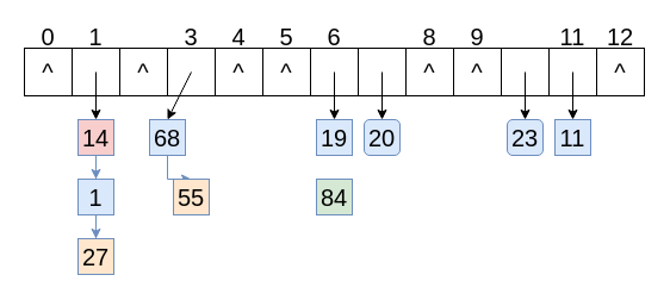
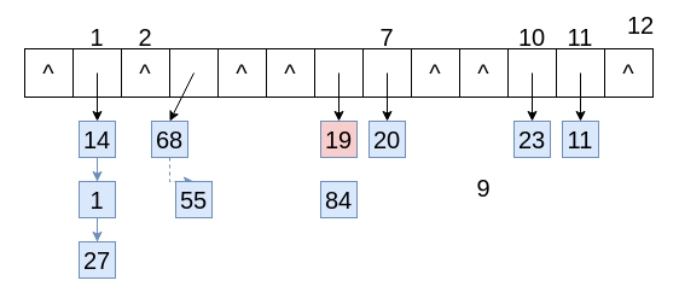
- <mxCell id="12" value="0" style="text;html=1;strokeColor=none;fillColor=none;align=center;verticalAlign=middle;whiteSpace=wrap;rounded=0;fontSize=20;" vertex="1" parent="1"><mxGeometry x="20" y="20" width="40" height="20" as="geometry" /></mxCell>
+ <mxCell id="14" value="2" style="text;html=1;strokeColor=none;fillColor=none;align=center;verticalAlign=middle;whiteSpace=wrap;rounded=0;fontSize=20;" vertex="1" parent="1"><mxGeometry x="100" y="20" width="40" height="20" as="geometry" /></mxCell>
- <mxCell id="15" value="3" style="text;html=1;strokeColor=none;fillColor=none;align=center;verticalAlign=middle;whiteSpace=wrap;rounded=0;fontSize=20;" vertex="1" parent="1"><mxGeometry x="140" y="20" width="40" height="20" as="geometry" /></mxCell>
- <mxCell id="16" value="4" style="text;html=1;strokeColor=none;fillColor=none;align=center;verticalAlign=middle;whiteSpace=wrap;rounded=0;fontSize=20;" vertex="1" parent="1"><mxGeometry x="180" y="20" width="40" height="20" as="geometry" /></mxCell>
- <mxCell id="17" value="5" style="text;html=1;strokeColor=none;fillColor=none;align=center;verticalAlign=middle;whiteSpace=wrap;rounded=0;fontSize=20;" vertex="1" parent="1"><mxGeometry x="220" y="20" width="40" height="20" as="geometry" /></mxCell>
- <mxCell id="18" value="6" style="text;html=1;strokeColor=none;fillColor=none;align=center;verticalAlign=middle;whiteSpace=wrap;rounded=0;fontSize=20;" vertex="1" parent="1"><mxGeometry x="260" y="20" width="40" height="20" as="geometry" /></mxCell>
+ <mxCell id="19" value="7" style="text;html=1;strokeColor=none;fillColor=none;align=center;verticalAlign=middle;whiteSpace=wrap;rounded=0;fontSize=20;" vertex="1" parent="1"><mxGeometry x="300" y="20" width="40" height="20" as="geometry" /></mxCell>
- <mxCell id="20" value="8" style="text;html=1;strokeColor=none;fillColor=none;align=center;verticalAlign=middle;whiteSpace=wrap;rounded=0;fontSize=20;" vertex="1" parent="1"><mxGeometry x="340" y="20" width="40" height="20" as="geometry" /></mxCell>
- <mxCell id="21" value="9" style="text;html=1;strokeColor=none;fillColor=none;align=center;verticalAlign=middle;whiteSpace=wrap;rounded=0;fontSize=20;" vertex="1" parent="1"><mxGeometry x="380" y="20" width="40" height="20" as="geometry" /></mxCell>
+ <mxCell id="21" value="9" style="text;html=1;strokeColor=none;fillColor=none;align=center;verticalAlign=middle;whiteSpace=wrap;rounded=0;fontSize=20;" vertex="1" parent="1"><mxGeometry x="380" y="145" width="40" height="20" as="geometry" /></mxCell>
+ <mxCell id="22" value="10" style="text;html=1;strokeColor=none;fillColor=none;align=center;verticalAlign=middle;whiteSpace=wrap;rounded=0;fontSize=20;" vertex="1" parent="1"><mxGeometry x="420" y="20" width="40" height="20" as="geometry" /></mxCell>
- <mxCell id="24" value="12" style="text;html=1;strokeColor=none;fillColor=none;align=center;verticalAlign=middle;whiteSpace=wrap;rounded=0;fontSize=20;" vertex="1" parent="1"><mxGeometry x="500" y="20" width="40" height="20" as="geometry" /></mxCell>
+ <mxCell id="24" value="12" style="text;html=1;strokeColor=none;fillColor=none;align=center;verticalAlign=middle;whiteSpace=wrap;rounded=0;fontSize=20;" vertex="1" parent="1"><mxGeometry x="510" y="10" width="40" height="20" as="geometry" /></mxCell>
- <mxCell id="26" value="14" style="rounded=0;whiteSpace=wrap;html=1;fontSize=20;fillColor=#f8cecc;strokeColor=#6c8ebf;" vertex="1" parent="1"><mxGeometry x="65" y="100" width="30" height="30" as="geometry" /></mxCell>
+ <mxCell id="26" value="14" style="rounded=0;whiteSpace=wrap;html=1;fontSize=20;fillColor=#dae8fc;strokeColor=#6c8ebf;" vertex="1" parent="1"><mxGeometry x="65" y="100" width="30" height="30" as="geometry" /></mxCell>
- <mxCell id="34" value="19" style="rounded=0;whiteSpace=wrap;html=1;fontSize=20;fillColor=#dae8fc;strokeColor=#6c8ebf;" vertex="1" parent="1"><mxGeometry x="265" y="100" width="30" height="30" as="geometry" /></mxCell>
+ <mxCell id="34" value="19" style="rounded=0;whiteSpace=wrap;html=1;fontSize=20;fillColor=#f8cecc;strokeColor=#6c8ebf;" vertex="1" parent="1"><mxGeometry x="265" y="100" width="30" height="30" as="geometry" /></mxCell>
- <mxCell id="43" value="20" style="whiteSpace=wrap;html=1;fontSize=20;fillColor=#dae8fc;strokeColor=#6c8ebf;rounded=1;" vertex="1" parent="1"><mxGeometry x="305" y="100" width="30" height="30" as="geometry" /></mxCell>
+ <mxCell id="43" value="20" style="rounded=0;whiteSpace=wrap;html=1;fontSize=20;fillColor=#dae8fc;strokeColor=#6c8ebf;" vertex="1" parent="1"><mxGeometry x="305" y="100" width="30" height="30" as="geometry" /></mxCell>
- <mxCell id="37" value="23" style="whiteSpace=wrap;html=1;fontSize=20;fillColor=#dae8fc;strokeColor=#6c8ebf;rounded=1;" vertex="1" parent="1"><mxGeometry x="425" y="100" width="30" height="30" as="geometry" /></mxCell>
+ <mxCell id="37" value="23" style="rounded=0;whiteSpace=wrap;html=1;fontSize=20;fillColor=#dae8fc;strokeColor=#6c8ebf;" vertex="1" parent="1"><mxGeometry x="425" y="100" width="30" height="30" as="geometry" /></mxCell>
- <mxCell id="39" value="" style="edgeStyle=orthogonalEdgeStyle;rounded=0;orthogonalLoop=1;jettySize=auto;html=1;fontSize=20;fillColor=#dae8fc;strokeColor=#6c8ebf;" edge="1" parent="1" source="40" target="42"><mxGeometry relative="1" as="geometry" /></mxCell>
+ <mxCell id="39" value="" style="edgeStyle=orthogonalEdgeStyle;rounded=0;orthogonalLoop=1;jettySize=auto;html=1;fontSize=20;fillColor=#dae8fc;strokeColor=#6c8ebf;dashed=1;" edge="1" parent="1" source="40" target="42"><mxGeometry relative="1" as="geometry" /></mxCell>
- <mxCell id="42" value="55" style="rounded=0;whiteSpace=wrap;html=1;fontSize=20;fillColor=#ffe6cc;strokeColor=#6c8ebf;" vertex="1" parent="1"><mxGeometry x="145" y="150" width="30" height="30" as="geometry" /></mxCell>
+ <mxCell id="42" value="55" style="rounded=0;whiteSpace=wrap;html=1;fontSize=20;fillColor=#dae8fc;strokeColor=#6c8ebf;" vertex="1" parent="1"><mxGeometry x="145" y="150" width="30" height="30" as="geometry" /></mxCell>
- <mxCell id="36" value="84" style="rounded=0;whiteSpace=wrap;html=1;fontSize=20;fillColor=#d5e8d4;strokeColor=#6c8ebf;" vertex="1" parent="1"><mxGeometry x="265" y="150" width="30" height="30" as="geometry" /></mxCell>
+ <mxCell id="36" value="84" style="rounded=0;whiteSpace=wrap;html=1;fontSize=20;fillColor=#dae8fc;strokeColor=#6c8ebf;" vertex="1" parent="1"><mxGeometry x="265" y="150" width="30" height="30" as="geometry" /></mxCell>
- <mxCell id="33" value="27" style="rounded=0;whiteSpace=wrap;html=1;fontSize=20;fillColor=#ffe6cc;strokeColor=#6c8ebf;" vertex="1" parent="1"><mxGeometry x="65" y="200" width="30" height="30" as="geometry" /></mxCell>
+ <mxCell id="33" value="27" style="rounded=0;whiteSpace=wrap;html=1;fontSize=20;fillColor=#dae8fc;strokeColor=#6c8ebf;" vertex="1" parent="1"><mxGeometry x="65" y="200" width="30" height="30" as="geometry" /></mxCell>
